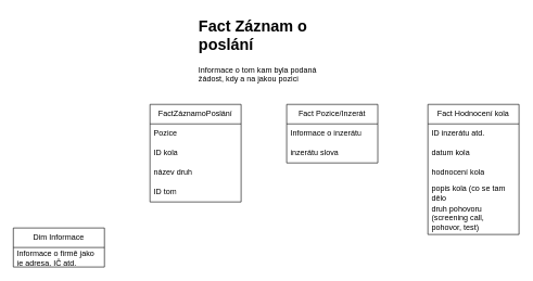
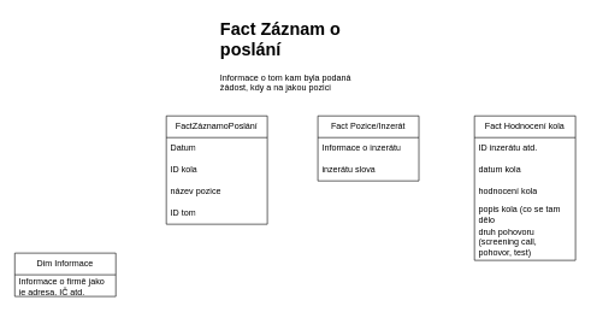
- <mxCell id="3" value="Pozice" style="text;strokeColor=none;fillColor=none;align=left;verticalAlign=middle;spacingLeft=4;spacingRight=4;overflow=hidden;points=[[0,0.5],[1,0.5]];portConstraint=eastwest;rotatable=0;whiteSpace=wrap;html=1;" parent="2" vertex="1"><mxGeometry y="30" width="140" height="30" as="geometry" /></mxCell>
+ <mxCell id="3" value="Datum" style="text;strokeColor=none;fillColor=none;align=left;verticalAlign=middle;spacingLeft=4;spacingRight=4;overflow=hidden;points=[[0,0.5],[1,0.5]];portConstraint=eastwest;rotatable=0;whiteSpace=wrap;html=1;" parent="2" vertex="1"><mxGeometry y="30" width="140" height="30" as="geometry" /></mxCell>
- <mxCell id="5" value="název druh" style="text;strokeColor=none;fillColor=none;align=left;verticalAlign=middle;spacingLeft=4;spacingRight=4;overflow=hidden;points=[[0,0.5],[1,0.5]];portConstraint=eastwest;rotatable=0;whiteSpace=wrap;html=1;" parent="2" vertex="1"><mxGeometry y="90" width="140" height="30" as="geometry" /></mxCell>
+ <mxCell id="5" value="název pozice" style="text;strokeColor=none;fillColor=none;align=left;verticalAlign=middle;spacingLeft=4;spacingRight=4;overflow=hidden;points=[[0,0.5],[1,0.5]];portConstraint=eastwest;rotatable=0;whiteSpace=wrap;html=1;" parent="2" vertex="1"><mxGeometry y="90" width="140" height="30" as="geometry" /></mxCell>
